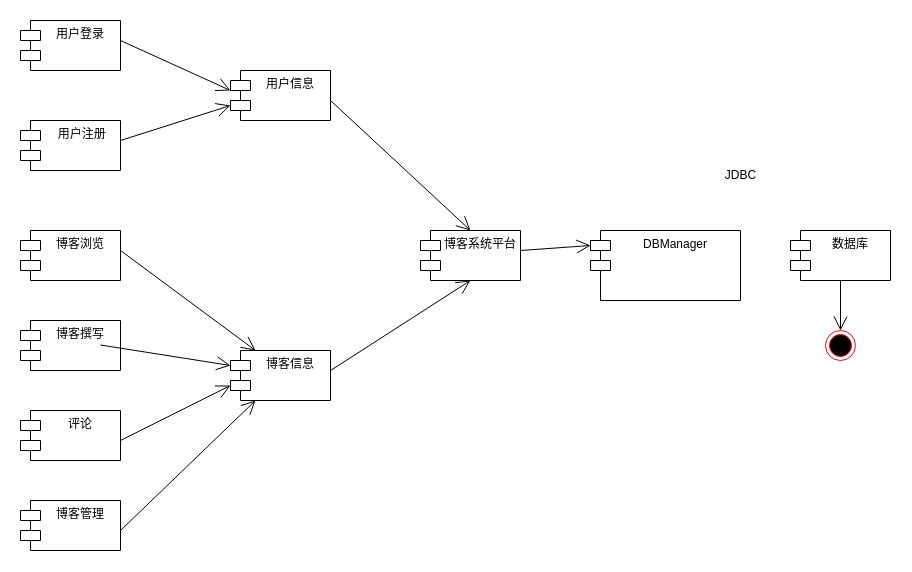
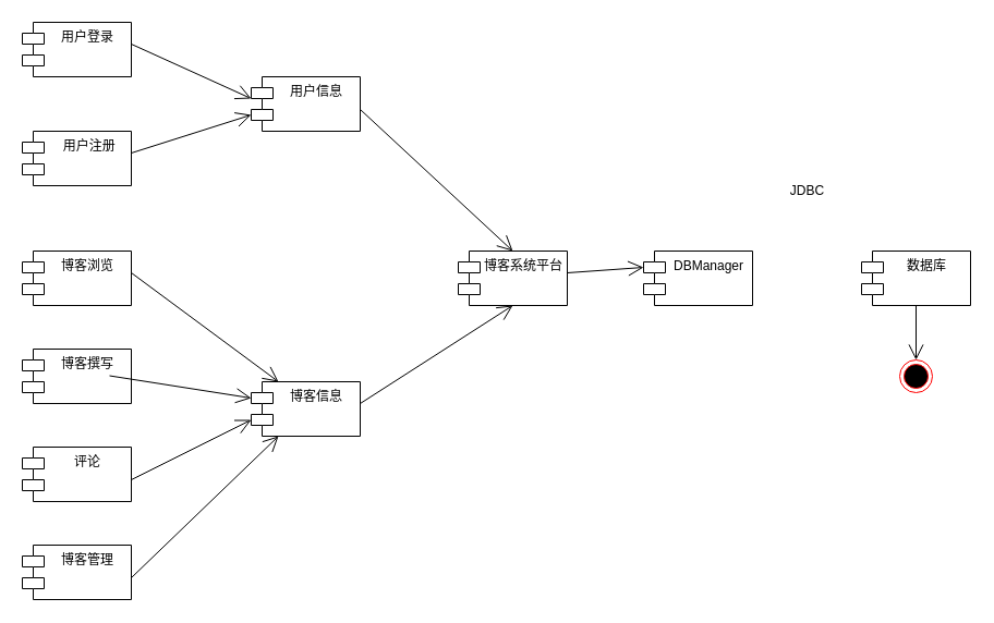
- <mxCell id="19" value="DBManager" style="shape=module;align=left;spacingLeft=20;align=center;verticalAlign=top;" vertex="1" parent="1"><mxGeometry x="590" y="230" width="150" height="70" as="geometry" /></mxCell>
+ <mxCell id="19" value="DBManager" style="shape=module;align=left;spacingLeft=20;align=center;verticalAlign=top;" vertex="1" parent="1"><mxGeometry x="590" y="230" width="100" height="50" as="geometry" /></mxCell>
